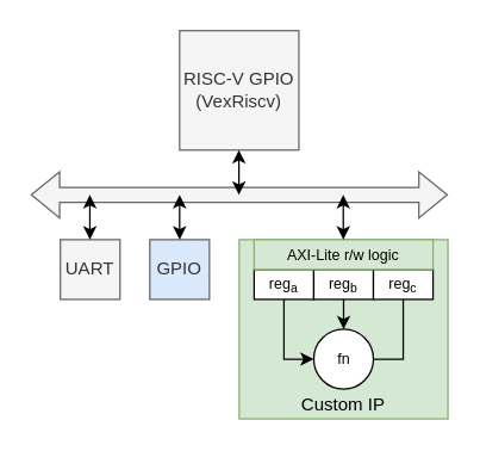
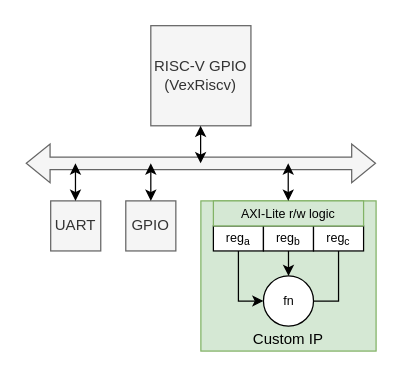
- <mxCell id="5" value="GPIO" style="rounded=0;whiteSpace=wrap;html=1;fillColor=#dae8fc;fontColor=#333333;strokeColor=#666666;" vertex="1" parent="1"><mxGeometry x="100" y="160" width="40" height="40" as="geometry" /></mxCell>
+ <mxCell id="5" value="GPIO" style="rounded=0;whiteSpace=wrap;html=1;fillColor=#f5f5f5;fontColor=#333333;strokeColor=#666666;" vertex="1" parent="1"><mxGeometry x="100" y="160" width="40" height="40" as="geometry" /></mxCell>
